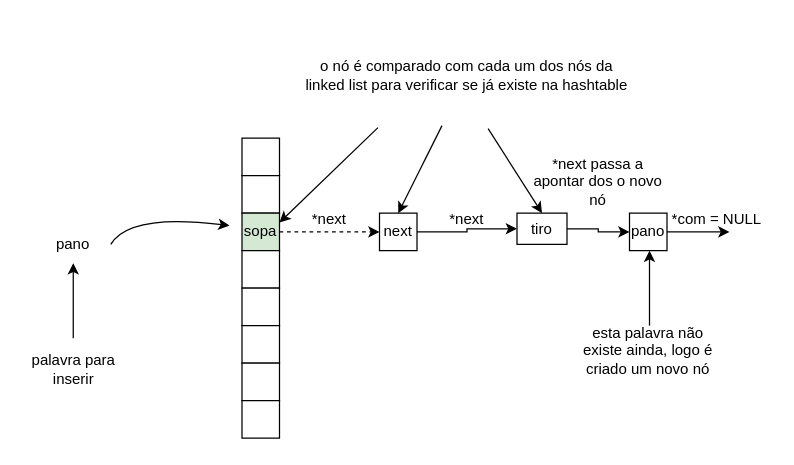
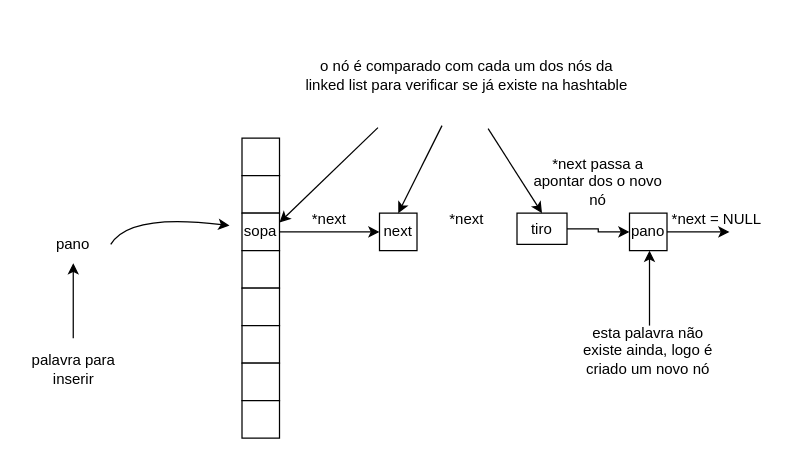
- <mxCell id="30" value="*com = NULL" style="text;html=1;strokeColor=none;fillColor=none;align=center;verticalAlign=middle;whiteSpace=wrap;rounded=0;" vertex="1" parent="1"><mxGeometry x="533" y="160" width="80" height="30" as="geometry" /></mxCell>
+ <mxCell id="30" value="*next = NULL" style="text;html=1;strokeColor=none;fillColor=none;align=center;verticalAlign=middle;whiteSpace=wrap;rounded=0;" vertex="1" parent="1"><mxGeometry x="533" y="160" width="80" height="30" as="geometry" /></mxCell>
- <mxCell id="5" value="sopa" style="whiteSpace=wrap;html=1;aspect=fixed;fillColor=#d5e8d4;" vertex="1" parent="1"><mxGeometry x="193" y="170" width="30" height="30" as="geometry" /></mxCell>
+ <mxCell id="5" value="sopa" style="whiteSpace=wrap;html=1;aspect=fixed;" vertex="1" parent="1"><mxGeometry x="193" y="170" width="30" height="30" as="geometry" /></mxCell>
- <mxCell id="4" value="" style="edgeStyle=orthogonalEdgeStyle;rounded=0;orthogonalLoop=1;jettySize=auto;html=1;dashed=1;" edge="1" parent="1" source="5" target="12"><mxGeometry relative="1" as="geometry" /></mxCell>
+ <mxCell id="4" value="" style="edgeStyle=orthogonalEdgeStyle;rounded=0;orthogonalLoop=1;jettySize=auto;html=1;" edge="1" parent="1" source="5" target="12"><mxGeometry relative="1" as="geometry" /></mxCell>
- <mxCell id="11" value="" style="edgeStyle=orthogonalEdgeStyle;rounded=0;orthogonalLoop=1;jettySize=auto;html=1;" edge="1" parent="1" source="12" target="14"><mxGeometry relative="1" as="geometry" /></mxCell>
